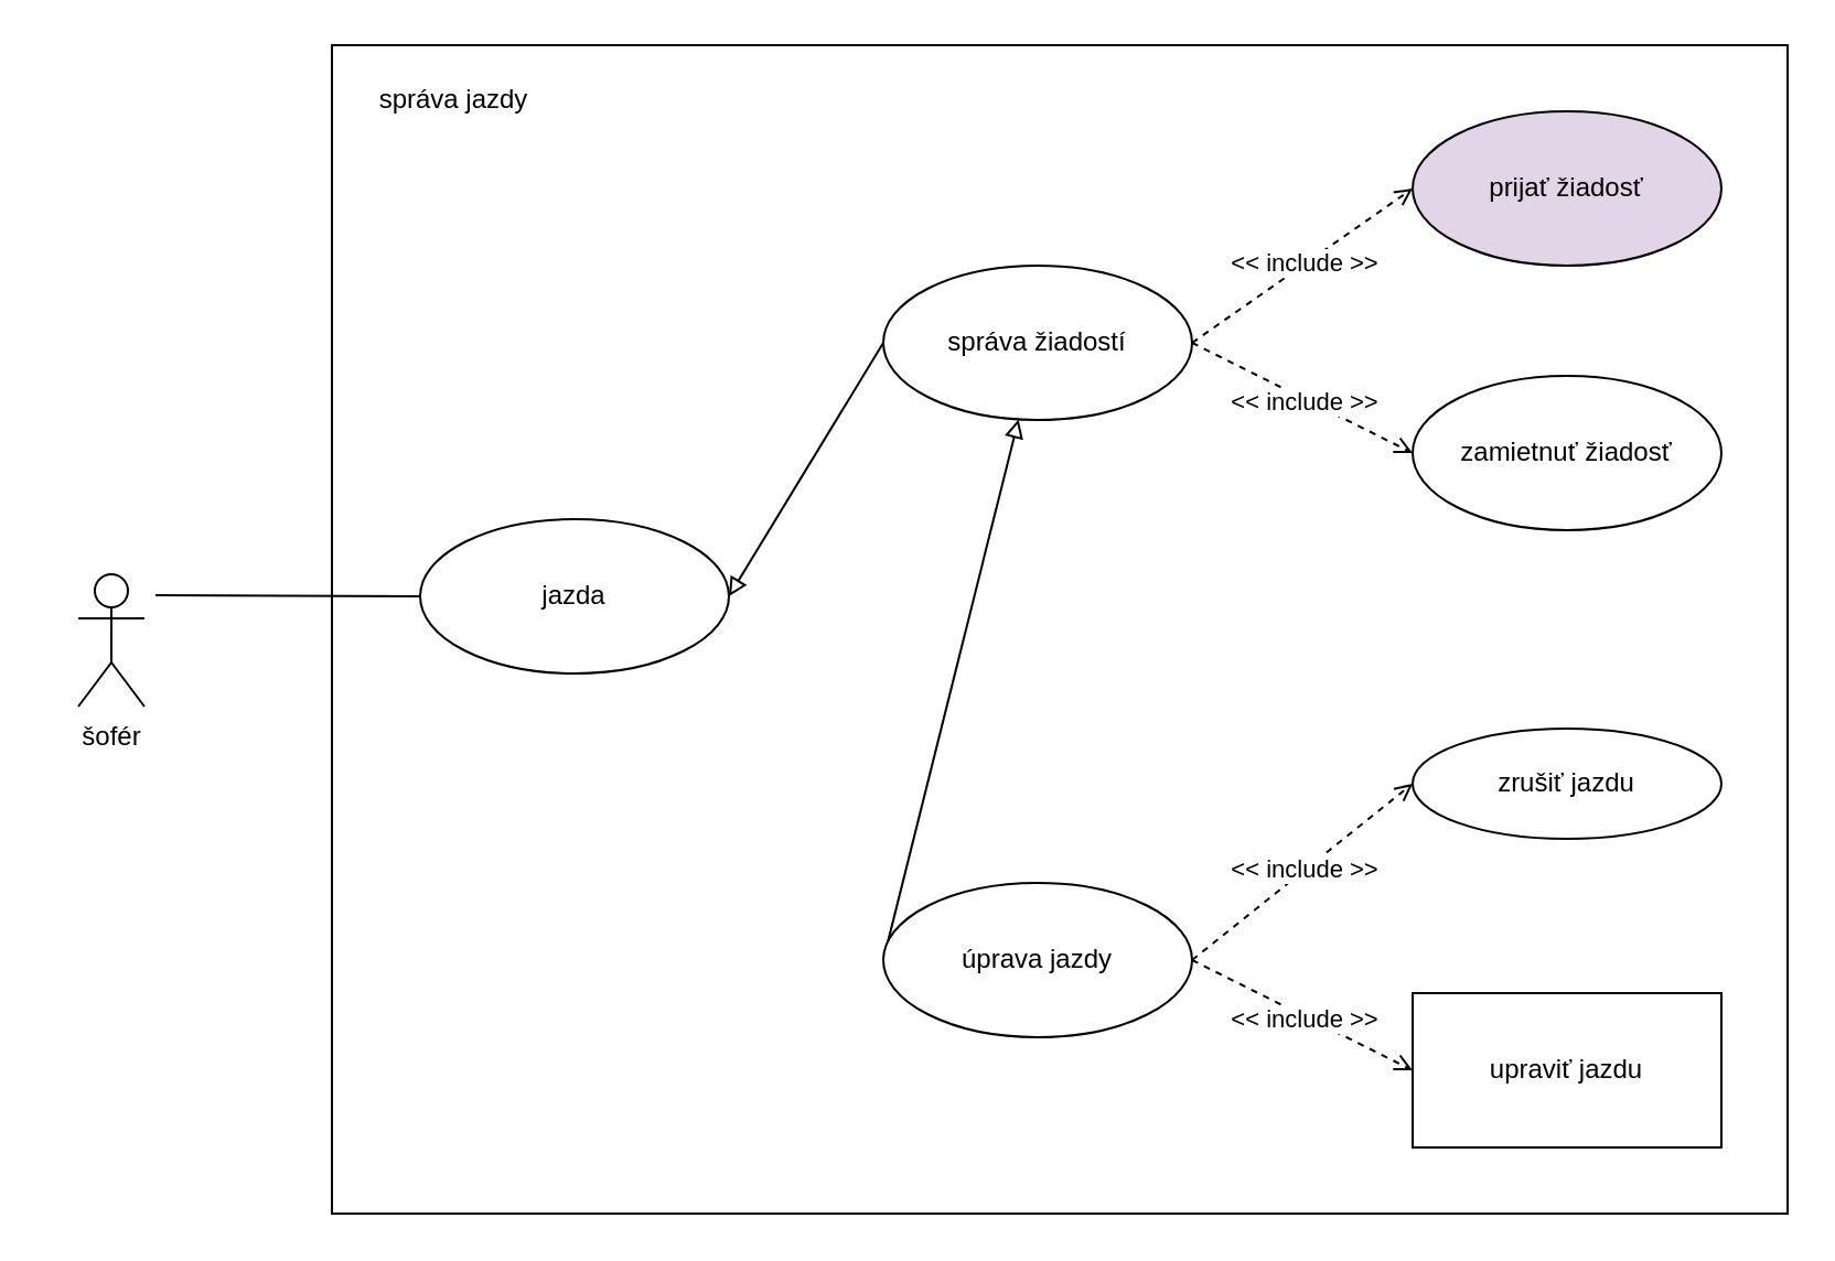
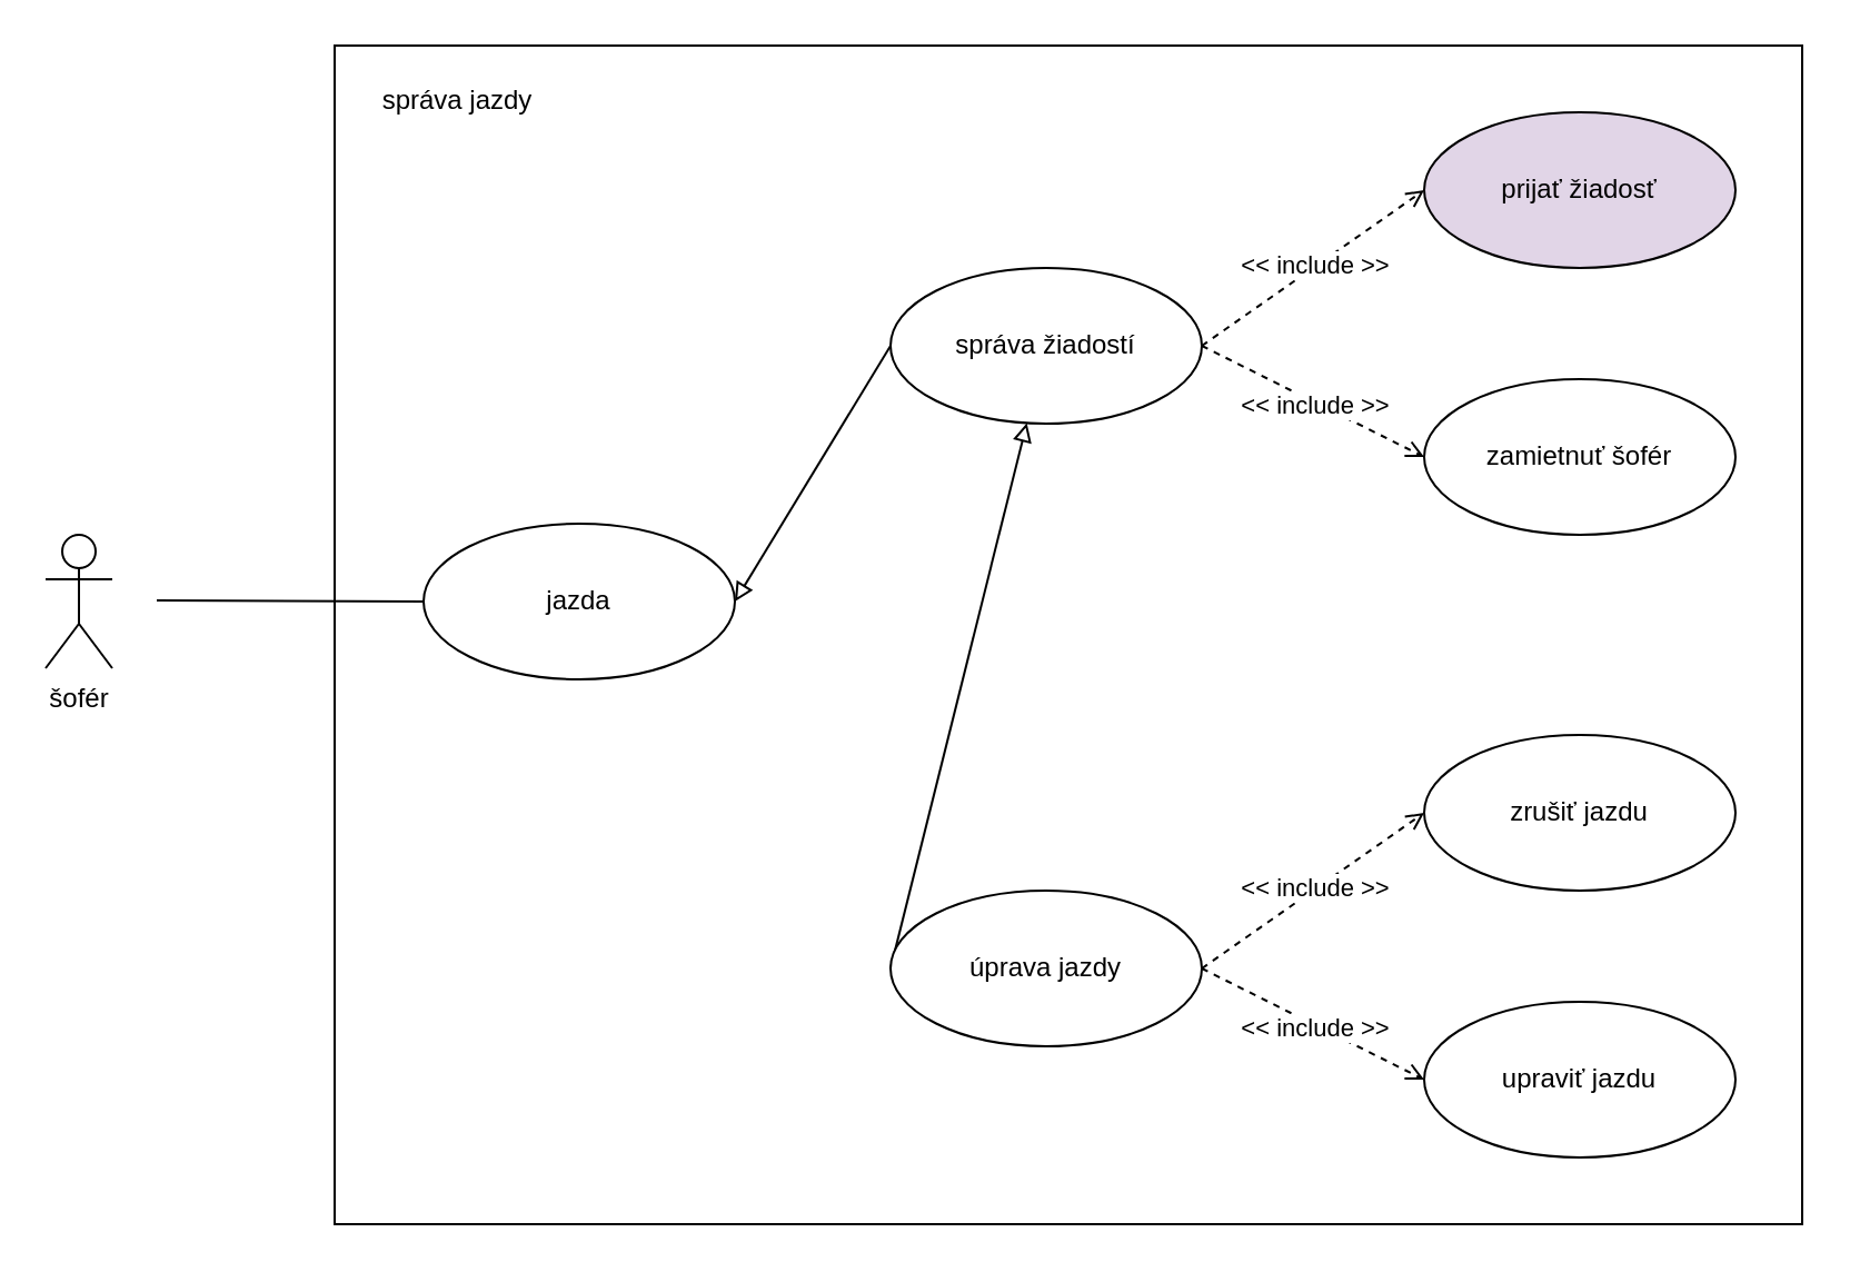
- <mxCell id="8" value="zamietnuť žiadosť" style="ellipse;whiteSpace=wrap;html=1;" vertex="1" parent="1"><mxGeometry x="640" y="170" width="140" height="70" as="geometry" /></mxCell>
+ <mxCell id="8" value="zamietnuť šofér" style="ellipse;whiteSpace=wrap;html=1;" vertex="1" parent="1"><mxGeometry x="640" y="170" width="140" height="70" as="geometry" /></mxCell>
- <mxCell id="10" value="šofér" style="shape=umlActor;verticalLabelPosition=bottom;verticalAlign=top;html=1;outlineConnect=0;" vertex="1" parent="1"><mxGeometry x="35" y="260" width="30" height="60" as="geometry" /></mxCell>
+ <mxCell id="10" value="šofér" style="shape=umlActor;verticalLabelPosition=bottom;verticalAlign=top;html=1;outlineConnect=0;" vertex="1" parent="1"><mxGeometry x="20" y="240" width="30" height="60" as="geometry" /></mxCell>
- <mxCell id="17" value="zrušiť jazdu" style="ellipse;whiteSpace=wrap;html=1;" vertex="1" parent="1"><mxGeometry x="640" y="330" width="140" height="50" as="geometry" /></mxCell>
+ <mxCell id="17" value="zrušiť jazdu" style="ellipse;whiteSpace=wrap;html=1;" vertex="1" parent="1"><mxGeometry x="640" y="330" width="140" height="70" as="geometry" /></mxCell>
- <mxCell id="18" value="upraviť jazdu" style="whiteSpace=wrap;html=1;rounded=0;" vertex="1" parent="1"><mxGeometry x="640" y="450" width="140" height="70" as="geometry" /></mxCell>
+ <mxCell id="18" value="upraviť jazdu" style="ellipse;whiteSpace=wrap;html=1;" vertex="1" parent="1"><mxGeometry x="640" y="450" width="140" height="70" as="geometry" /></mxCell>
